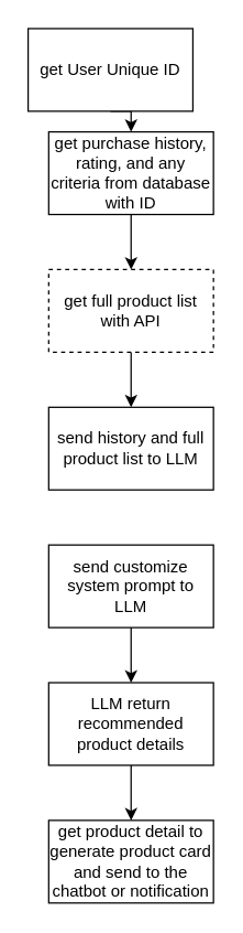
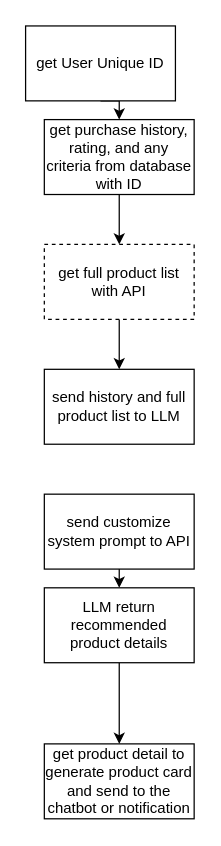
- <mxCell id="10" value="send customize system prompt to LLM" style="rounded=0;whiteSpace=wrap;html=1;" vertex="1" parent="1"><mxGeometry x="35" y="395" width="120" height="60" as="geometry" /></mxCell>
+ <mxCell id="10" value="send customize system prompt to API" style="rounded=0;whiteSpace=wrap;html=1;" vertex="1" parent="1"><mxGeometry x="35" y="395" width="120" height="60" as="geometry" /></mxCell>
- <mxCell id="12" value="LLM return recommended product details" style="rounded=0;whiteSpace=wrap;html=1;" vertex="1" parent="1"><mxGeometry x="35" y="495" width="120" height="60" as="geometry" /></mxCell>
+ <mxCell id="12" value="LLM return recommended product details" style="rounded=0;whiteSpace=wrap;html=1;" vertex="1" parent="1"><mxGeometry x="35" y="470" width="120" height="60" as="geometry" /></mxCell>
